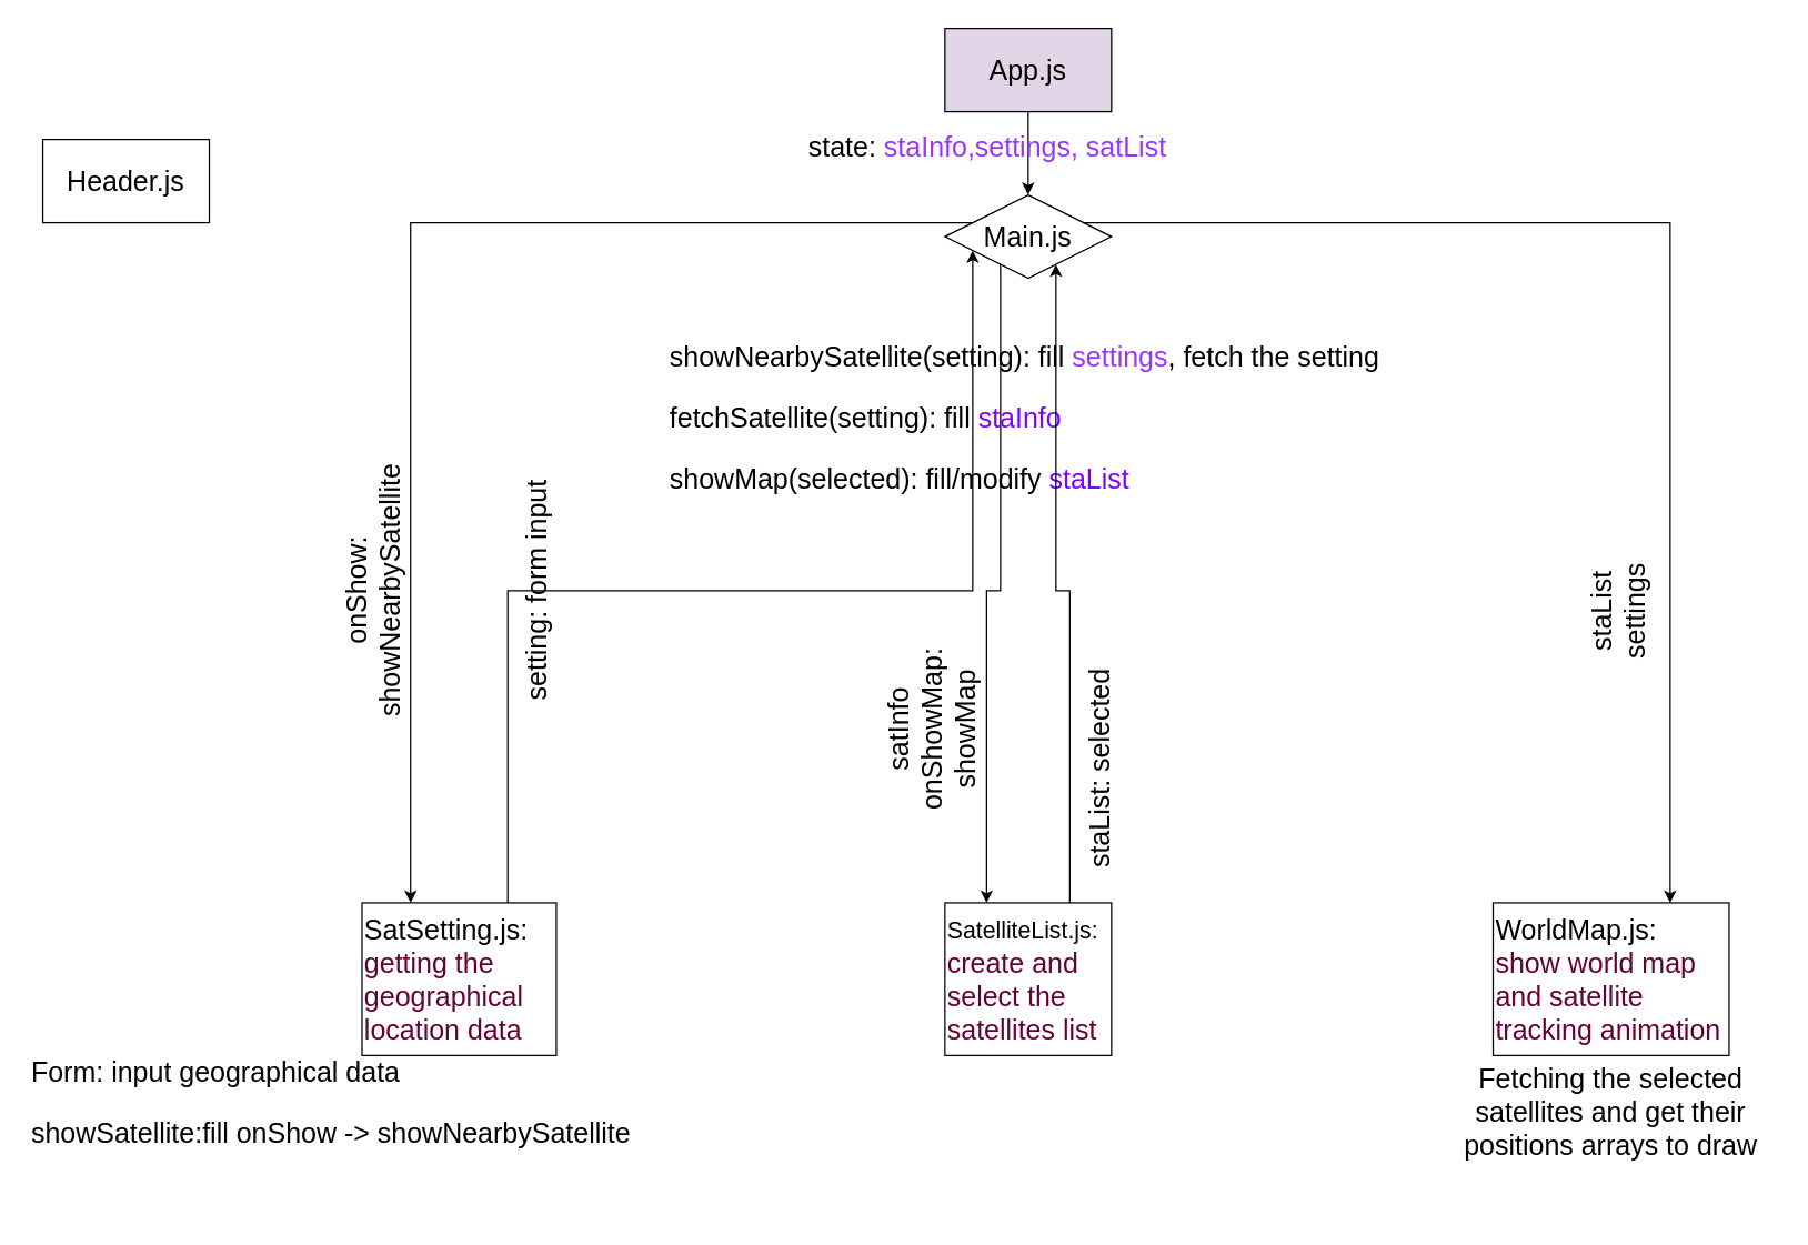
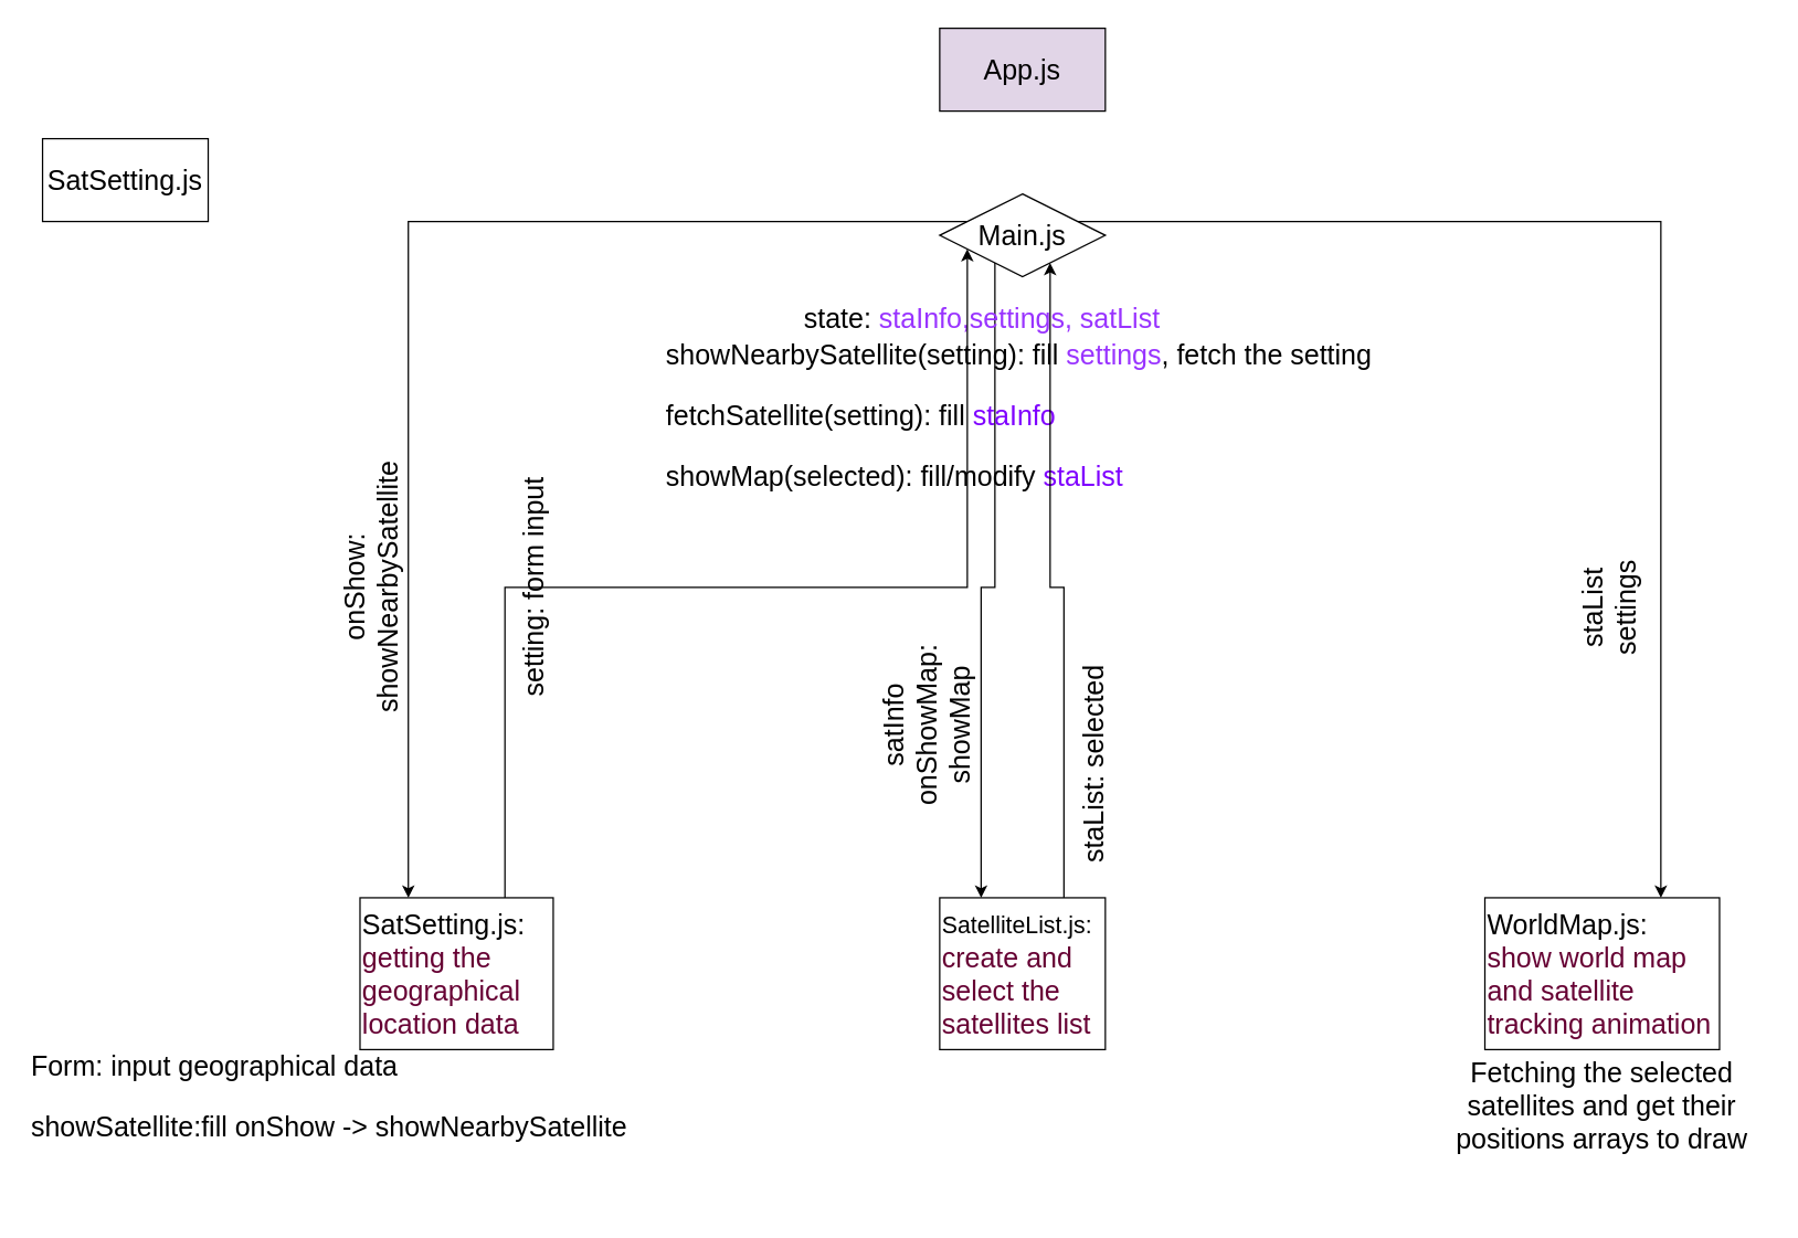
- <mxCell id="9" value="&lt;p&gt;&lt;span lang=&quot;EN-US&quot;&gt;state: &lt;font color=&quot;#9933FF&quot;&gt;&lt;span&gt;staInfo,settings, satList&lt;/span&gt;&lt;/font&gt;&lt;/span&gt;&lt;/p&gt;" style="text;html=1;strokeColor=none;fillColor=none;align=left;verticalAlign=middle;whiteSpace=wrap;rounded=0;fontSize=20;" vertex="1" parent="1"><mxGeometry x="580" y="95" width="320" height="20" as="geometry" /></mxCell>
+ <mxCell id="9" value="&lt;p&gt;&lt;span lang=&quot;EN-US&quot;&gt;state: &lt;font color=&quot;#9933FF&quot;&gt;&lt;span&gt;staInfo,settings, satList&lt;/span&gt;&lt;/font&gt;&lt;/span&gt;&lt;/p&gt;" style="text;html=1;strokeColor=none;fillColor=none;align=left;verticalAlign=middle;whiteSpace=wrap;rounded=0;fontSize=20;" vertex="1" parent="1"><mxGeometry x="580" y="220" width="320" height="20" as="geometry" /></mxCell>
- <mxCell id="2" style="edgeStyle=orthogonalEdgeStyle;rounded=0;orthogonalLoop=1;jettySize=auto;html=1;exitX=0.5;exitY=1;exitDx=0;exitDy=0;entryX=0.5;entryY=0;entryDx=0;entryDy=0;fontSize=20;" edge="1" parent="1" source="3" target="8"><mxGeometry relative="1" as="geometry" /></mxCell>
- <mxCell id="4" value="Header.js" style="rounded=0;whiteSpace=wrap;html=1;fontSize=20;" vertex="1" parent="1"><mxGeometry x="30" y="100" width="120" height="60" as="geometry" /></mxCell>
+ <mxCell id="4" value="SatSetting.js" style="rounded=0;whiteSpace=wrap;html=1;fontSize=20;" vertex="1" parent="1"><mxGeometry x="30" y="100" width="120" height="60" as="geometry" /></mxCell>
